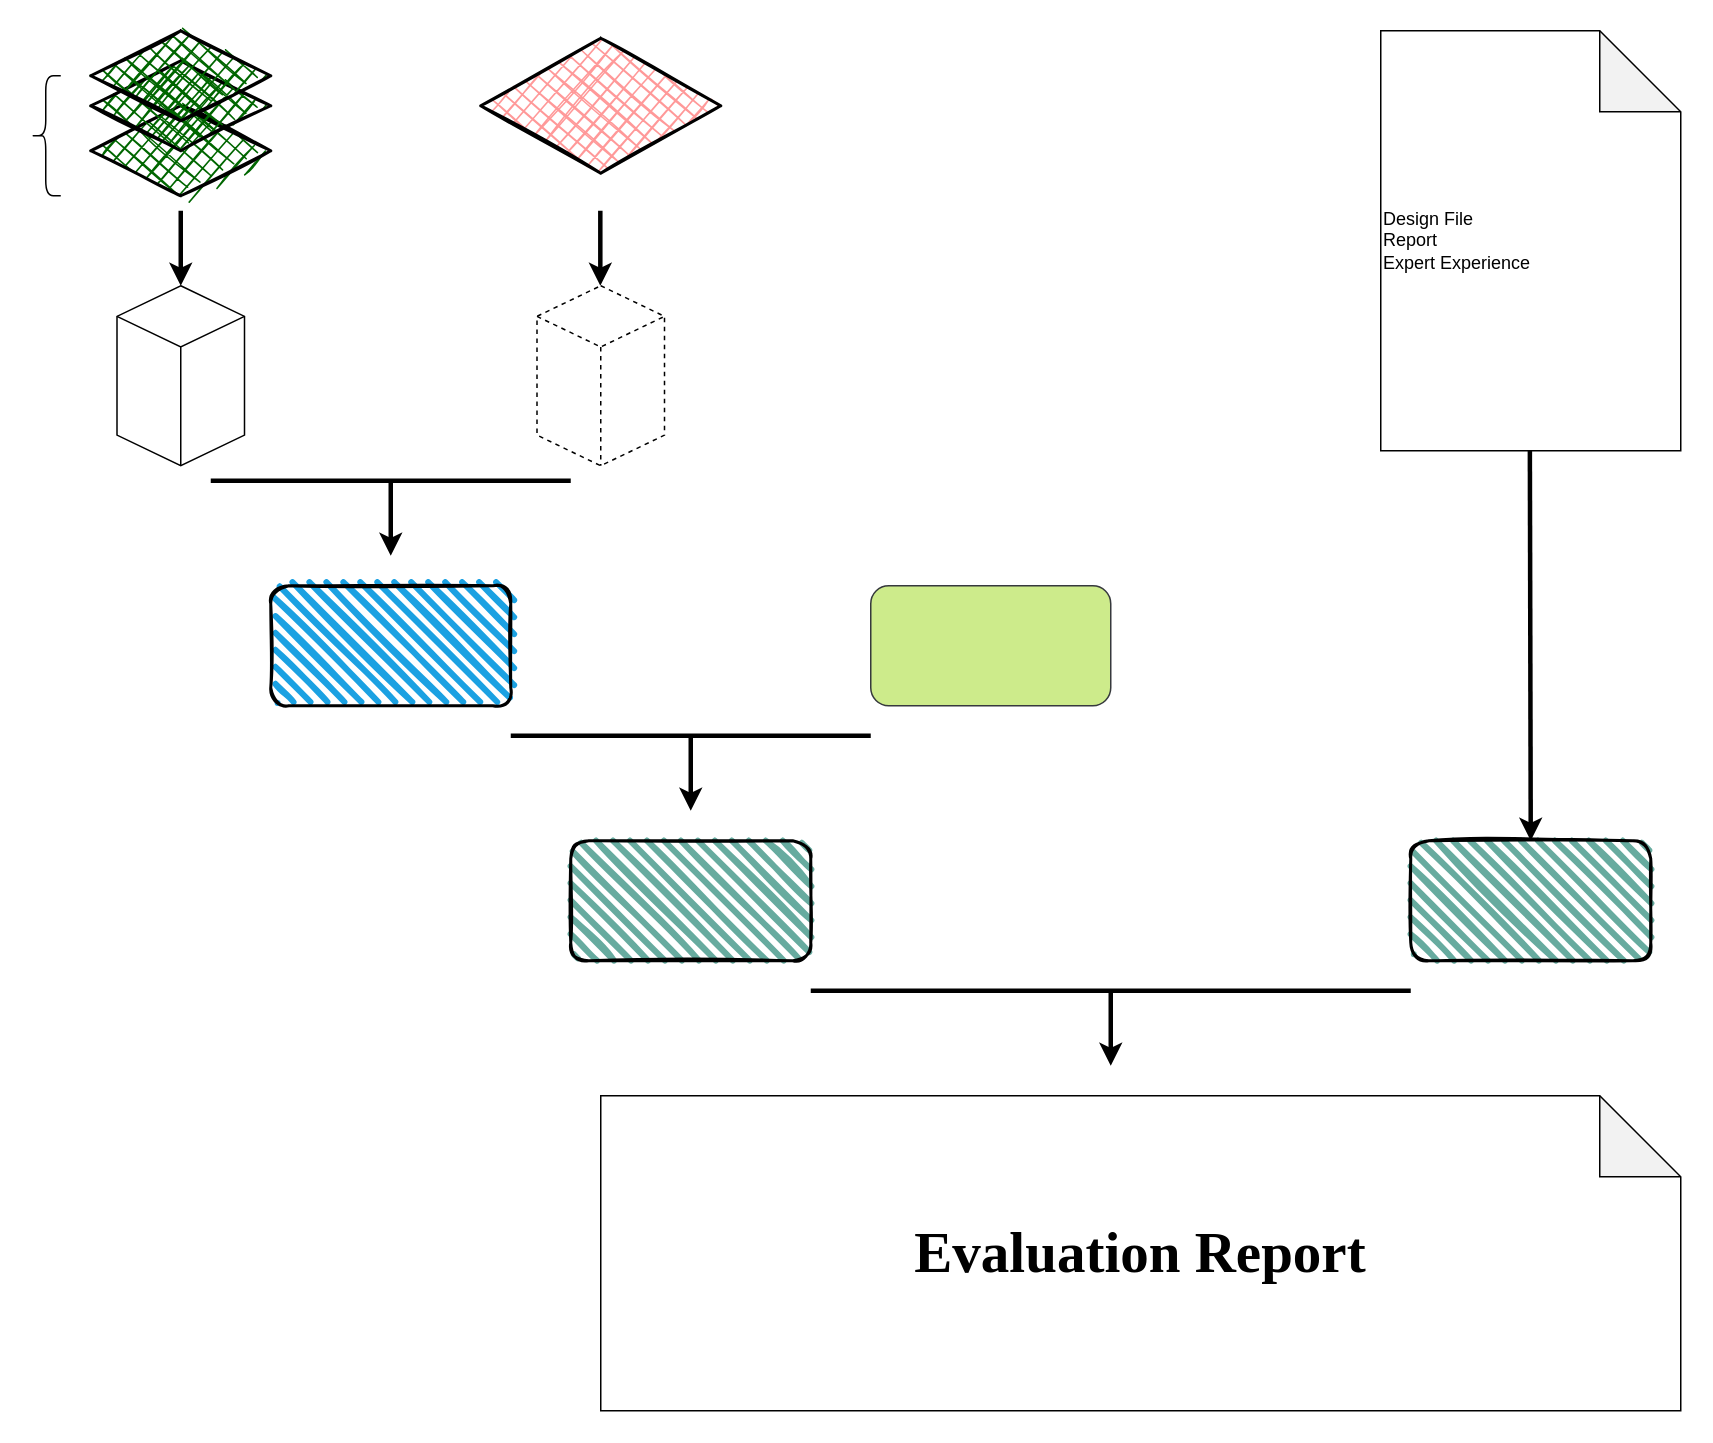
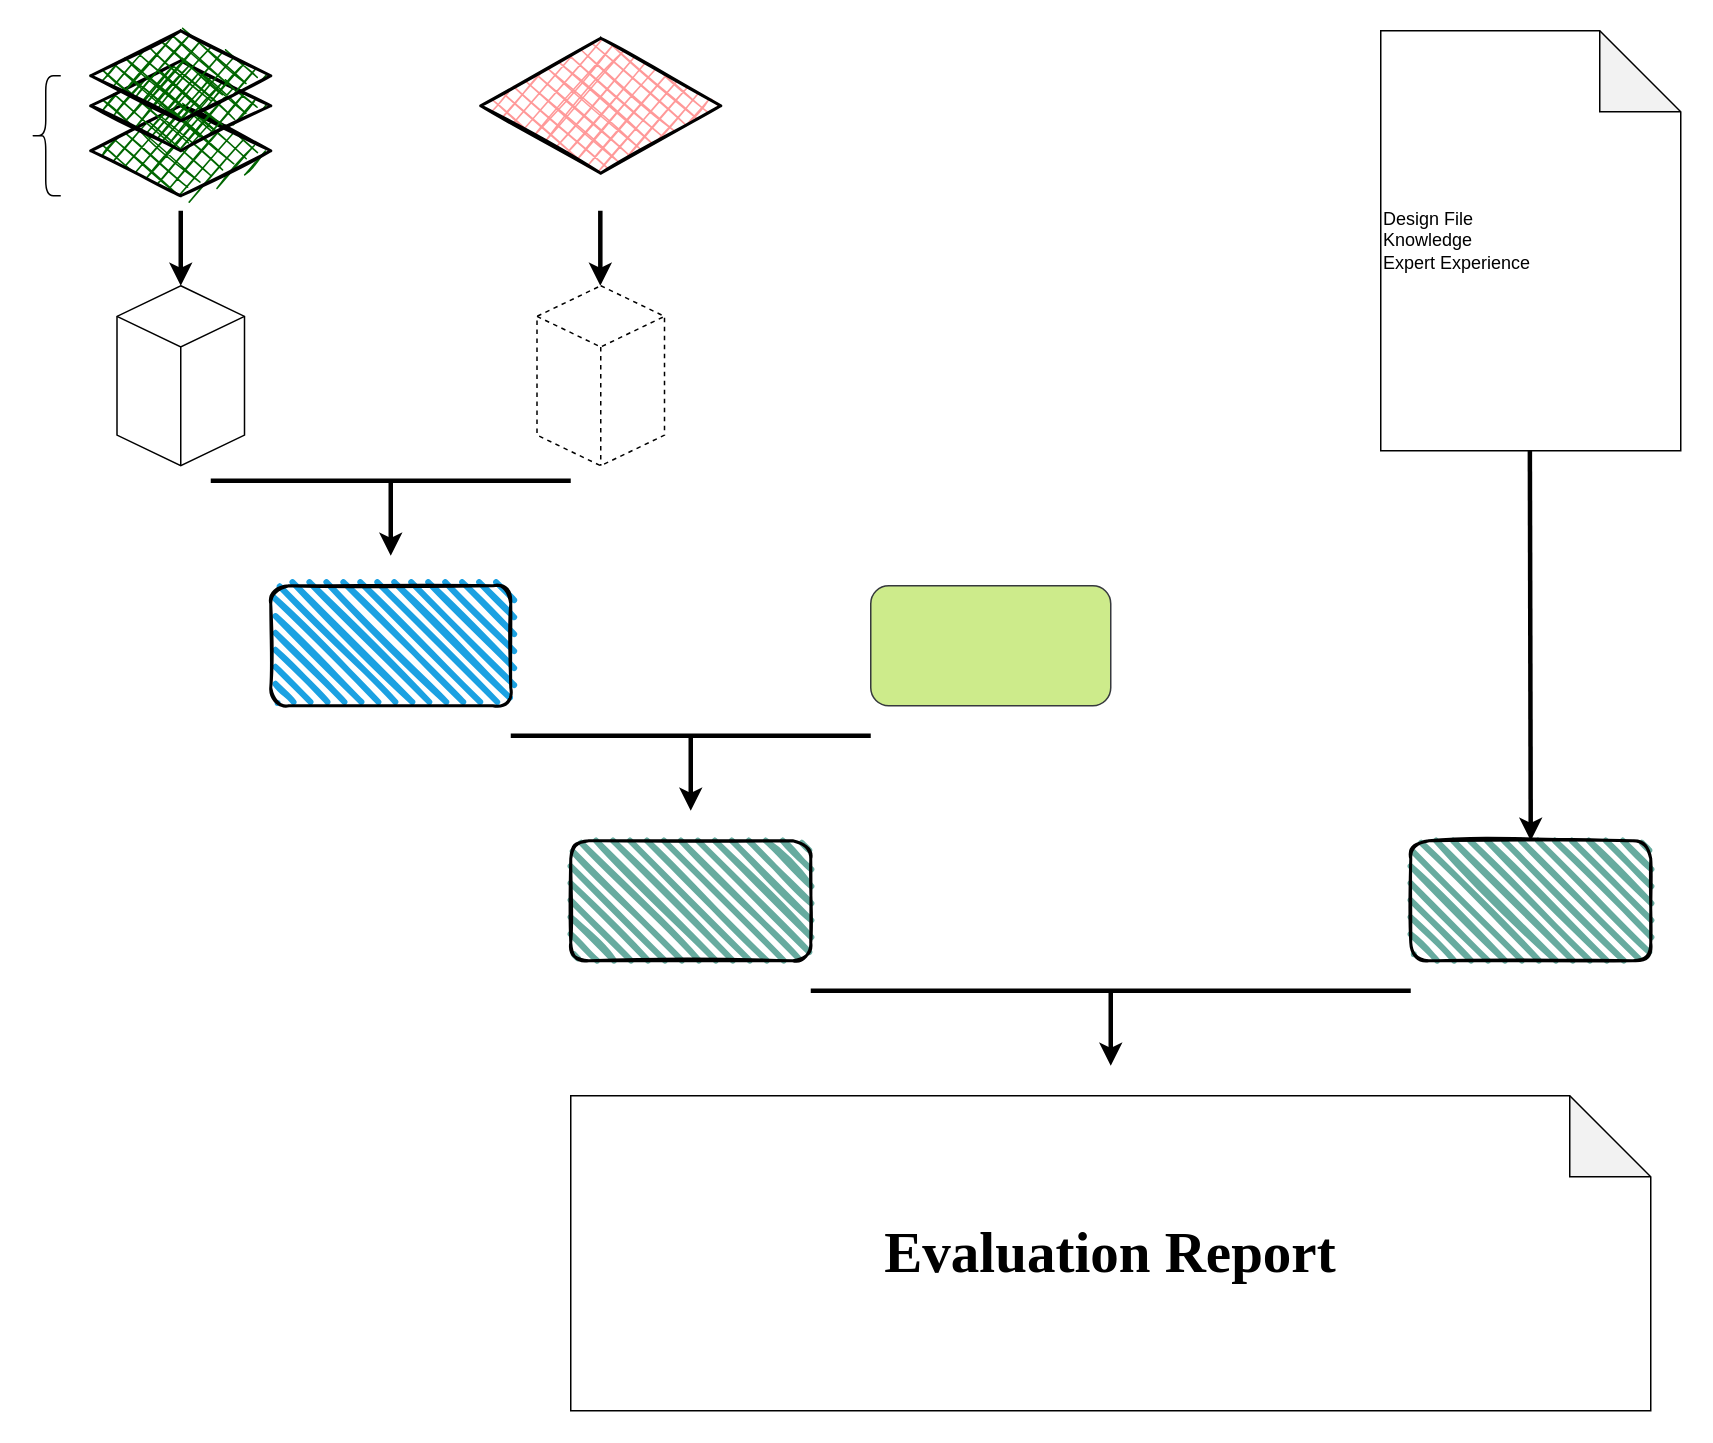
- <mxCell id="21" value="Design File&lt;div&gt;Report&lt;/div&gt;&lt;div&gt;Expert Experience&lt;/div&gt;" style="shape=note;whiteSpace=wrap;html=1;backgroundOutline=1;darkOpacity=0.05;size=54;align=left;" vertex="1" parent="1"><mxGeometry x="920" y="20" width="200" height="280" as="geometry" /></mxCell>
+ <mxCell id="21" value="Design File&lt;div&gt;Knowledge&lt;/div&gt;&lt;div&gt;Expert Experience&lt;/div&gt;" style="shape=note;whiteSpace=wrap;html=1;backgroundOutline=1;darkOpacity=0.05;size=54;align=left;" vertex="1" parent="1"><mxGeometry x="920" y="20" width="200" height="280" as="geometry" /></mxCell>
- <mxCell id="23" value="&lt;h1&gt;&lt;font face=&quot;Times New Roman&quot; style=&quot;font-size: 38px;&quot;&gt;Evaluation Report&lt;/font&gt;&lt;/h1&gt;" style="shape=note;whiteSpace=wrap;html=1;backgroundOutline=1;darkOpacity=0.05;size=54;" vertex="1" parent="1"><mxGeometry x="400" y="730" width="720" height="210" as="geometry" /></mxCell>
+ <mxCell id="23" value="&lt;h1&gt;&lt;font face=&quot;Times New Roman&quot; style=&quot;font-size: 38px;&quot;&gt;Evaluation Report&lt;/font&gt;&lt;/h1&gt;" style="shape=note;whiteSpace=wrap;html=1;backgroundOutline=1;darkOpacity=0.05;size=54;" vertex="1" parent="1"><mxGeometry x="380" y="730" width="720" height="210" as="geometry" /></mxCell>
